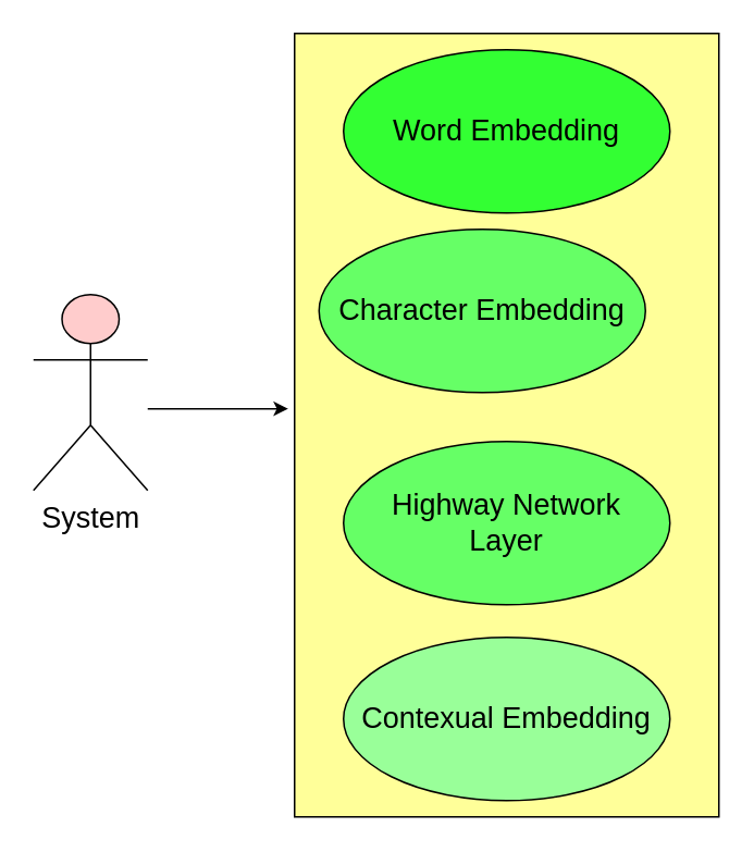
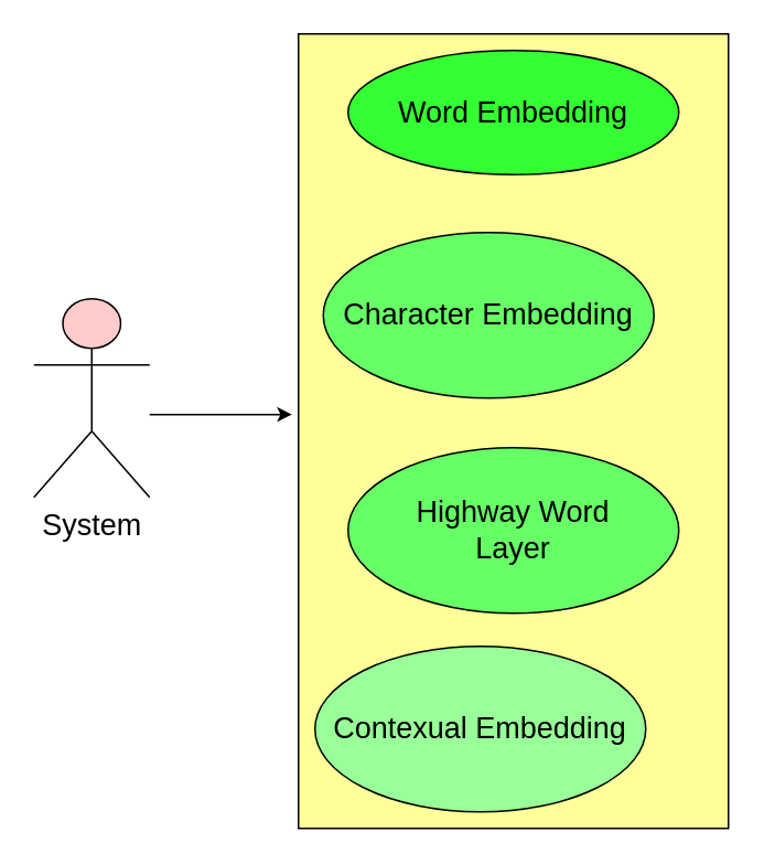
- <mxCell id="3" value="&lt;font style=&quot;font-size: 18px&quot;&gt;&lt;font style=&quot;font-size: 18px&quot;&gt;Word Embedding&lt;/font&gt;&lt;br&gt;&lt;/font&gt;" style="ellipse;whiteSpace=wrap;html=1;fillColor=#33FF33;" vertex="1" parent="1"><mxGeometry x="210" y="30" width="200" height="100" as="geometry" /></mxCell>
+ <mxCell id="3" value="&lt;font style=&quot;font-size: 18px&quot;&gt;&lt;font style=&quot;font-size: 18px&quot;&gt;Word Embedding&lt;/font&gt;&lt;br&gt;&lt;/font&gt;" style="ellipse;whiteSpace=wrap;html=1;fillColor=#33FF33;" vertex="1" parent="1"><mxGeometry x="210" y="30" width="200" height="75" as="geometry" /></mxCell>
- <mxCell id="5" value="&lt;div&gt;&lt;font style=&quot;font-size: 18px&quot;&gt;Highway Network &lt;br&gt;&lt;/font&gt;&lt;/div&gt;&lt;div&gt;&lt;font style=&quot;font-size: 18px&quot;&gt;Layer&lt;/font&gt;&lt;/div&gt;" style="ellipse;whiteSpace=wrap;html=1;fillColor=#66FF66;" vertex="1" parent="1"><mxGeometry x="210" y="270" width="200" height="100" as="geometry" /></mxCell>
+ <mxCell id="5" value="&lt;div&gt;&lt;font style=&quot;font-size: 18px&quot;&gt;Highway Word &lt;br&gt;&lt;/font&gt;&lt;/div&gt;&lt;div&gt;&lt;font style=&quot;font-size: 18px&quot;&gt;Layer&lt;/font&gt;&lt;/div&gt;" style="ellipse;whiteSpace=wrap;html=1;fillColor=#66FF66;" vertex="1" parent="1"><mxGeometry x="210" y="270" width="200" height="100" as="geometry" /></mxCell>
- <mxCell id="6" value="&lt;font style=&quot;font-size: 18px&quot;&gt;Contexual Embedding&lt;/font&gt;" style="ellipse;whiteSpace=wrap;html=1;fillColor=#99FF99;" vertex="1" parent="1"><mxGeometry x="210" y="390" width="200" height="100" as="geometry" /></mxCell>
+ <mxCell id="6" value="&lt;font style=&quot;font-size: 18px&quot;&gt;Contexual Embedding&lt;/font&gt;" style="ellipse;whiteSpace=wrap;html=1;fillColor=#99FF99;" vertex="1" parent="1"><mxGeometry x="190" y="390" width="200" height="100" as="geometry" /></mxCell>
